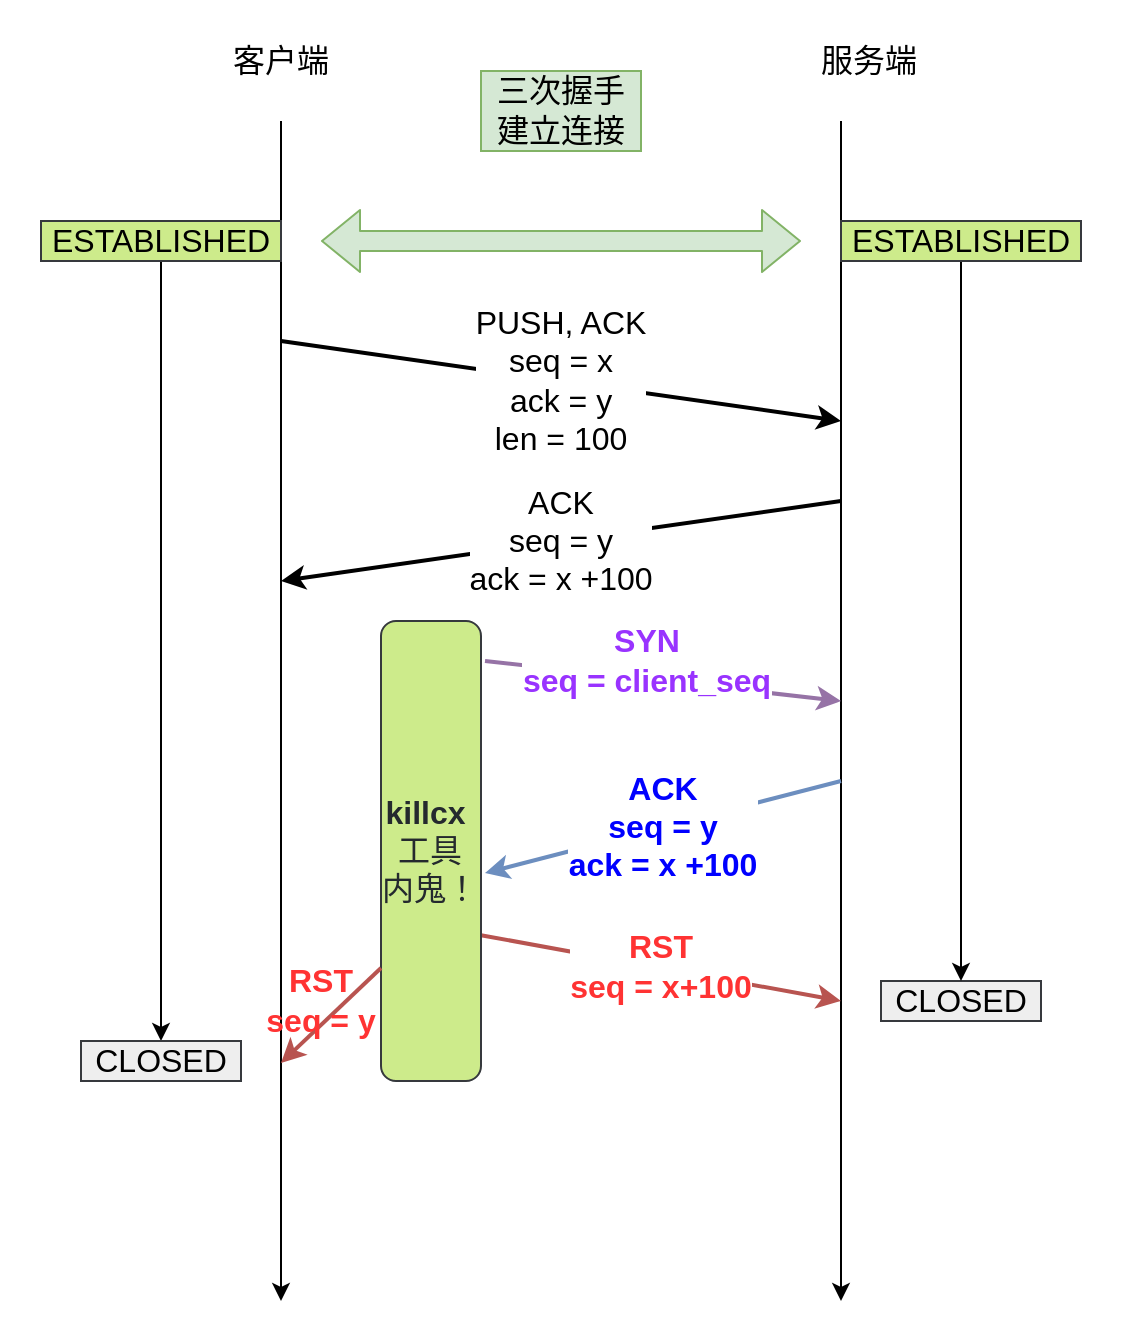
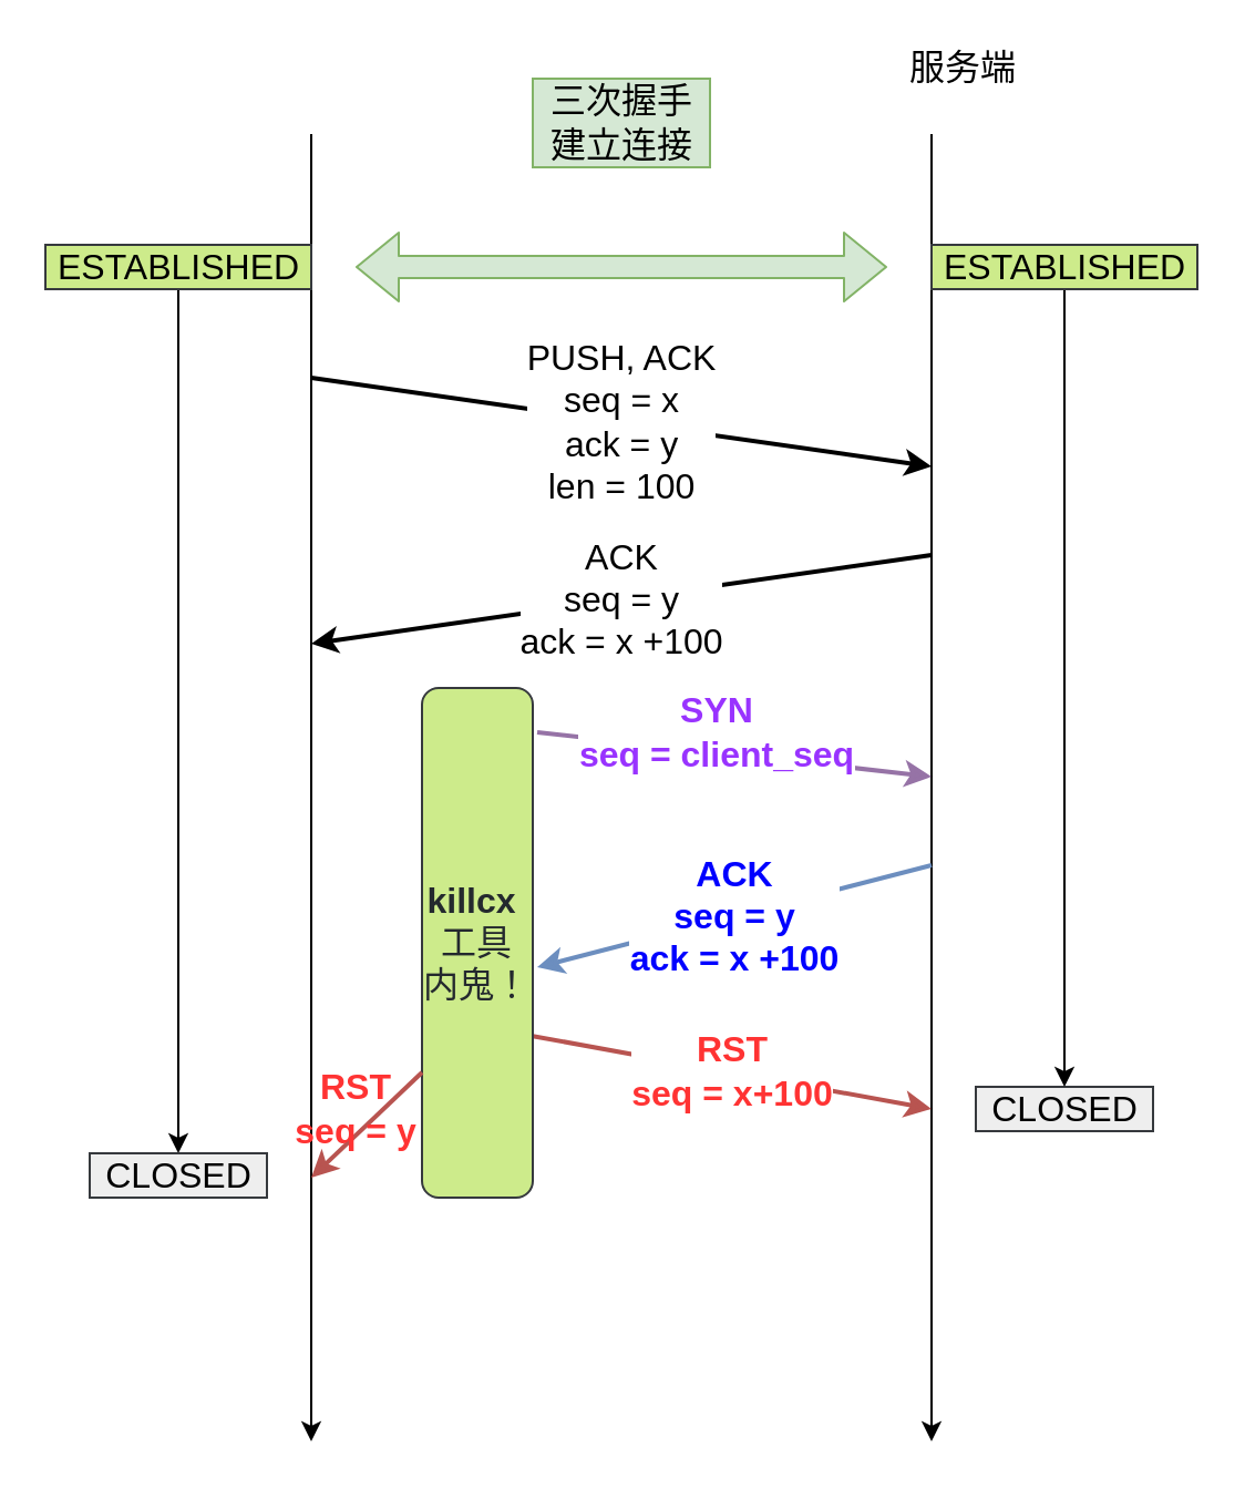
- <mxCell id="10" value="客户端" style="text;html=1;align=center;verticalAlign=middle;resizable=0;points=[];autosize=1;strokeColor=none;fillColor=none;fontSize=16;" vertex="1" parent="1"><mxGeometry x="110" y="20" width="60" height="20" as="geometry" /></mxCell>
